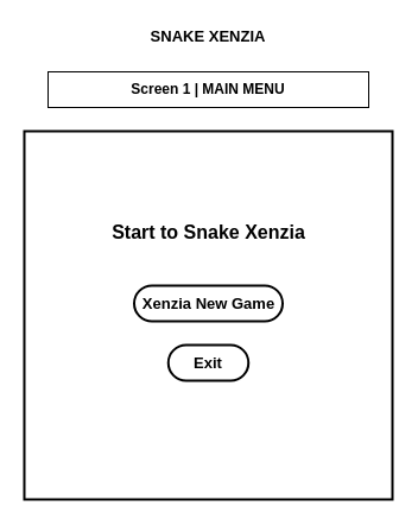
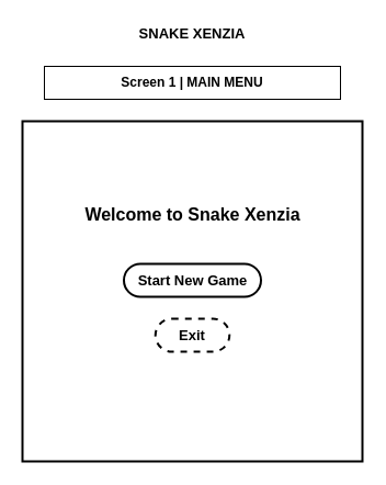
- <mxCell id="5" value="&lt;font style=&quot;font-size: 16px&quot;&gt;Start to Snake Xenzia&lt;/font&gt;" style="rounded=1;whiteSpace=wrap;html=1;strokeWidth=2;fillColor=none;fontSize=15;fontStyle=1;strokeColor=none;" parent="1" vertex="1"><mxGeometry x="58.75" y="160" width="232.5" height="70" as="geometry" /></mxCell>
+ <mxCell id="5" value="&lt;font style=&quot;font-size: 16px&quot;&gt;Welcome to Snake Xenzia&lt;/font&gt;" style="rounded=1;whiteSpace=wrap;html=1;strokeWidth=2;fillColor=none;fontSize=15;fontStyle=1;strokeColor=none;" parent="1" vertex="1"><mxGeometry x="58.75" y="160" width="232.5" height="70" as="geometry" /></mxCell>
- <mxCell id="6" value="Xenzia New Game" style="rounded=1;whiteSpace=wrap;html=1;strokeWidth=2;fillColor=none;fontSize=13;fontStyle=1;arcSize=50;" parent="1" vertex="1"><mxGeometry x="112.5" y="240" width="125" height="30" as="geometry" /></mxCell>
+ <mxCell id="6" value="Start New Game" style="rounded=1;whiteSpace=wrap;html=1;strokeWidth=2;fillColor=none;fontSize=13;fontStyle=1;arcSize=50;" parent="1" vertex="1"><mxGeometry x="112.5" y="240" width="125" height="30" as="geometry" /></mxCell>
- <mxCell id="7" value="Exit" style="rounded=1;whiteSpace=wrap;html=1;strokeColor=#000000;strokeWidth=2;fillColor=none;fontSize=13;fontStyle=1;arcSize=50;" parent="1" vertex="1"><mxGeometry x="141.25" y="290" width="67.5" height="30" as="geometry" /></mxCell>
+ <mxCell id="7" value="Exit" style="rounded=1;whiteSpace=wrap;html=1;strokeColor=#000000;strokeWidth=2;fillColor=none;fontSize=13;fontStyle=1;arcSize=50;dashed=1;" parent="1" vertex="1"><mxGeometry x="141.25" y="290" width="67.5" height="30" as="geometry" /></mxCell>
